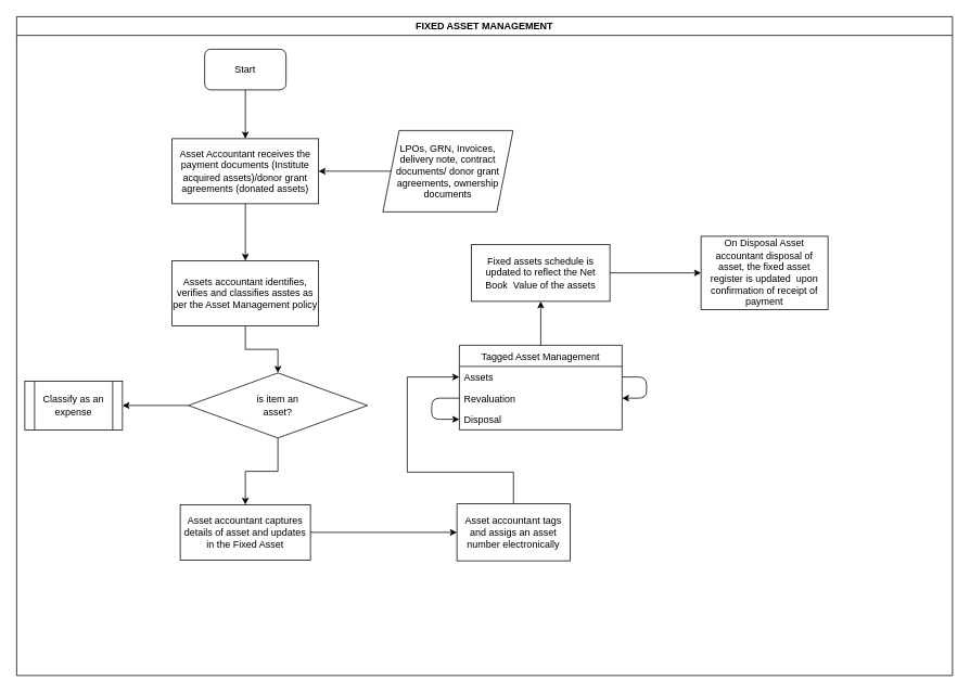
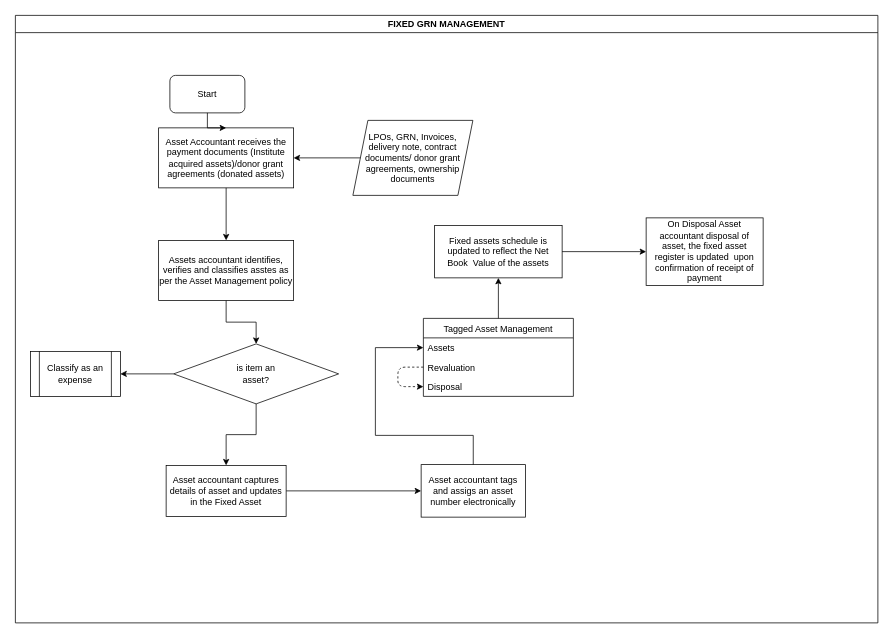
- <mxCell id="2" value="&#10;FIXED ASSET MANAGEMENT&#10;" style="swimlane;" vertex="1" parent="1"><mxGeometry x="20" y="20" width="1150" height="810" as="geometry" /></mxCell>
+ <mxCell id="2" value="&#10;FIXED GRN MANAGEMENT&#10;" style="swimlane;" vertex="1" parent="1"><mxGeometry x="20" y="20" width="1150" height="810" as="geometry" /></mxCell>
- <mxCell id="3" value="Start" style="rounded=1;whiteSpace=wrap;html=1;" vertex="1" parent="2"><mxGeometry x="231" y="40" width="100" height="50" as="geometry" /></mxCell>
+ <mxCell id="3" value="Start" style="rounded=1;whiteSpace=wrap;html=1;" vertex="1" parent="2"><mxGeometry x="206" y="80" width="100" height="50" as="geometry" /></mxCell>
- <mxCell id="13" value="" style="endArrow=classic;html=1;exitX=1;exitY=0.5;exitDx=0;exitDy=0;entryX=1;entryY=0.5;entryDx=0;entryDy=0;" edge="1" parent="9" source="10" target="11"><mxGeometry width="50" height="50" relative="1" as="geometry"><mxPoint x="-170" y="206" as="sourcePoint" /><mxPoint x="-120" y="156" as="targetPoint" /><Array as="points"><mxPoint x="230" y="39" /><mxPoint x="230" y="65" /></Array></mxGeometry></mxCell>
- <mxCell id="20" value="Classify as an expense" style="shape=process;whiteSpace=wrap;html=1;backgroundOutline=1;" vertex="1" parent="1"><mxGeometry x="30" y="468" width="120" height="60" as="geometry" /></mxCell>
+ <mxCell id="20" value="Classify as an expense" style="shape=process;whiteSpace=wrap;html=1;backgroundOutline=1;" vertex="1" parent="1"><mxGeometry x="40" y="468" width="120" height="60" as="geometry" /></mxCell>
- <mxCell id="14" value="" style="endArrow=classic;html=1;exitX=0;exitY=0.5;exitDx=0;exitDy=0;entryX=0;entryY=0.5;entryDx=0;entryDy=0;" edge="1" parent="9" source="11" target="12"><mxGeometry width="50" height="50" relative="1" as="geometry"><mxPoint x="-174" y="206" as="sourcePoint" /><mxPoint x="-124" y="156" as="targetPoint" /><Array as="points"><mxPoint x="-34" y="65" /><mxPoint x="-34" y="91" /></Array></mxGeometry></mxCell>
+ <mxCell id="14" value="" style="endArrow=classic;html=1;exitX=0;exitY=0.5;exitDx=0;exitDy=0;entryX=0;entryY=0.5;entryDx=0;entryDy=0;dashed=1;" edge="1" parent="9" source="11" target="12"><mxGeometry width="50" height="50" relative="1" as="geometry"><mxPoint x="-174" y="206" as="sourcePoint" /><mxPoint x="-124" y="156" as="targetPoint" /><Array as="points"><mxPoint x="-34" y="65" /><mxPoint x="-34" y="91" /></Array></mxGeometry></mxCell>
